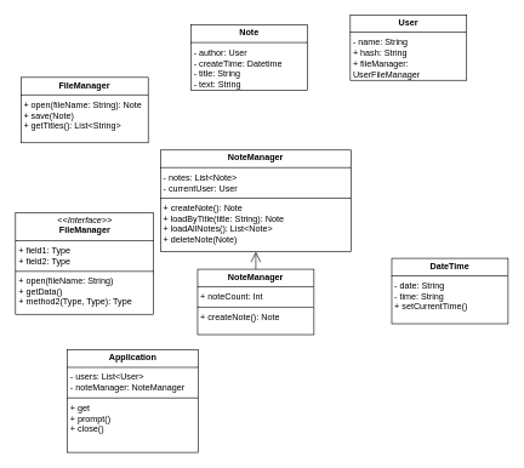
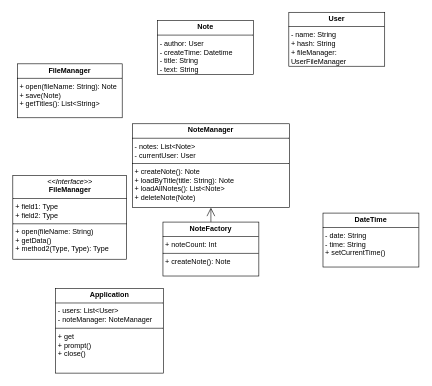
- <mxCell id="5" value="&lt;p style=&quot;margin:0px;margin-top:4px;text-align:center;&quot;&gt;&lt;b&gt;NoteManager&lt;/b&gt;&lt;/p&gt;&lt;hr size=&quot;1&quot; style=&quot;border-style:solid;&quot;&gt;&lt;p style=&quot;margin:0px;margin-left:4px;&quot;&gt;+ noteCount: Int&lt;/p&gt;&lt;hr size=&quot;1&quot; style=&quot;border-style:solid;&quot;&gt;&lt;p style=&quot;margin:0px;margin-left:4px;&quot;&gt;+ createNote(): Note&lt;/p&gt;" style="verticalAlign=top;align=left;overflow=fill;html=1;whiteSpace=wrap;" parent="1" vertex="1"><mxGeometry x="271" y="370" width="160" height="90" as="geometry" /></mxCell>
+ <mxCell id="5" value="&lt;p style=&quot;margin:0px;margin-top:4px;text-align:center;&quot;&gt;&lt;b&gt;NoteFactory&lt;/b&gt;&lt;/p&gt;&lt;hr size=&quot;1&quot; style=&quot;border-style:solid;&quot;&gt;&lt;p style=&quot;margin:0px;margin-left:4px;&quot;&gt;+ noteCount: Int&lt;/p&gt;&lt;hr size=&quot;1&quot; style=&quot;border-style:solid;&quot;&gt;&lt;p style=&quot;margin:0px;margin-left:4px;&quot;&gt;+ createNote(): Note&lt;/p&gt;" style="verticalAlign=top;align=left;overflow=fill;html=1;whiteSpace=wrap;" parent="1" vertex="1"><mxGeometry x="271" y="370" width="160" height="90" as="geometry" /></mxCell>
